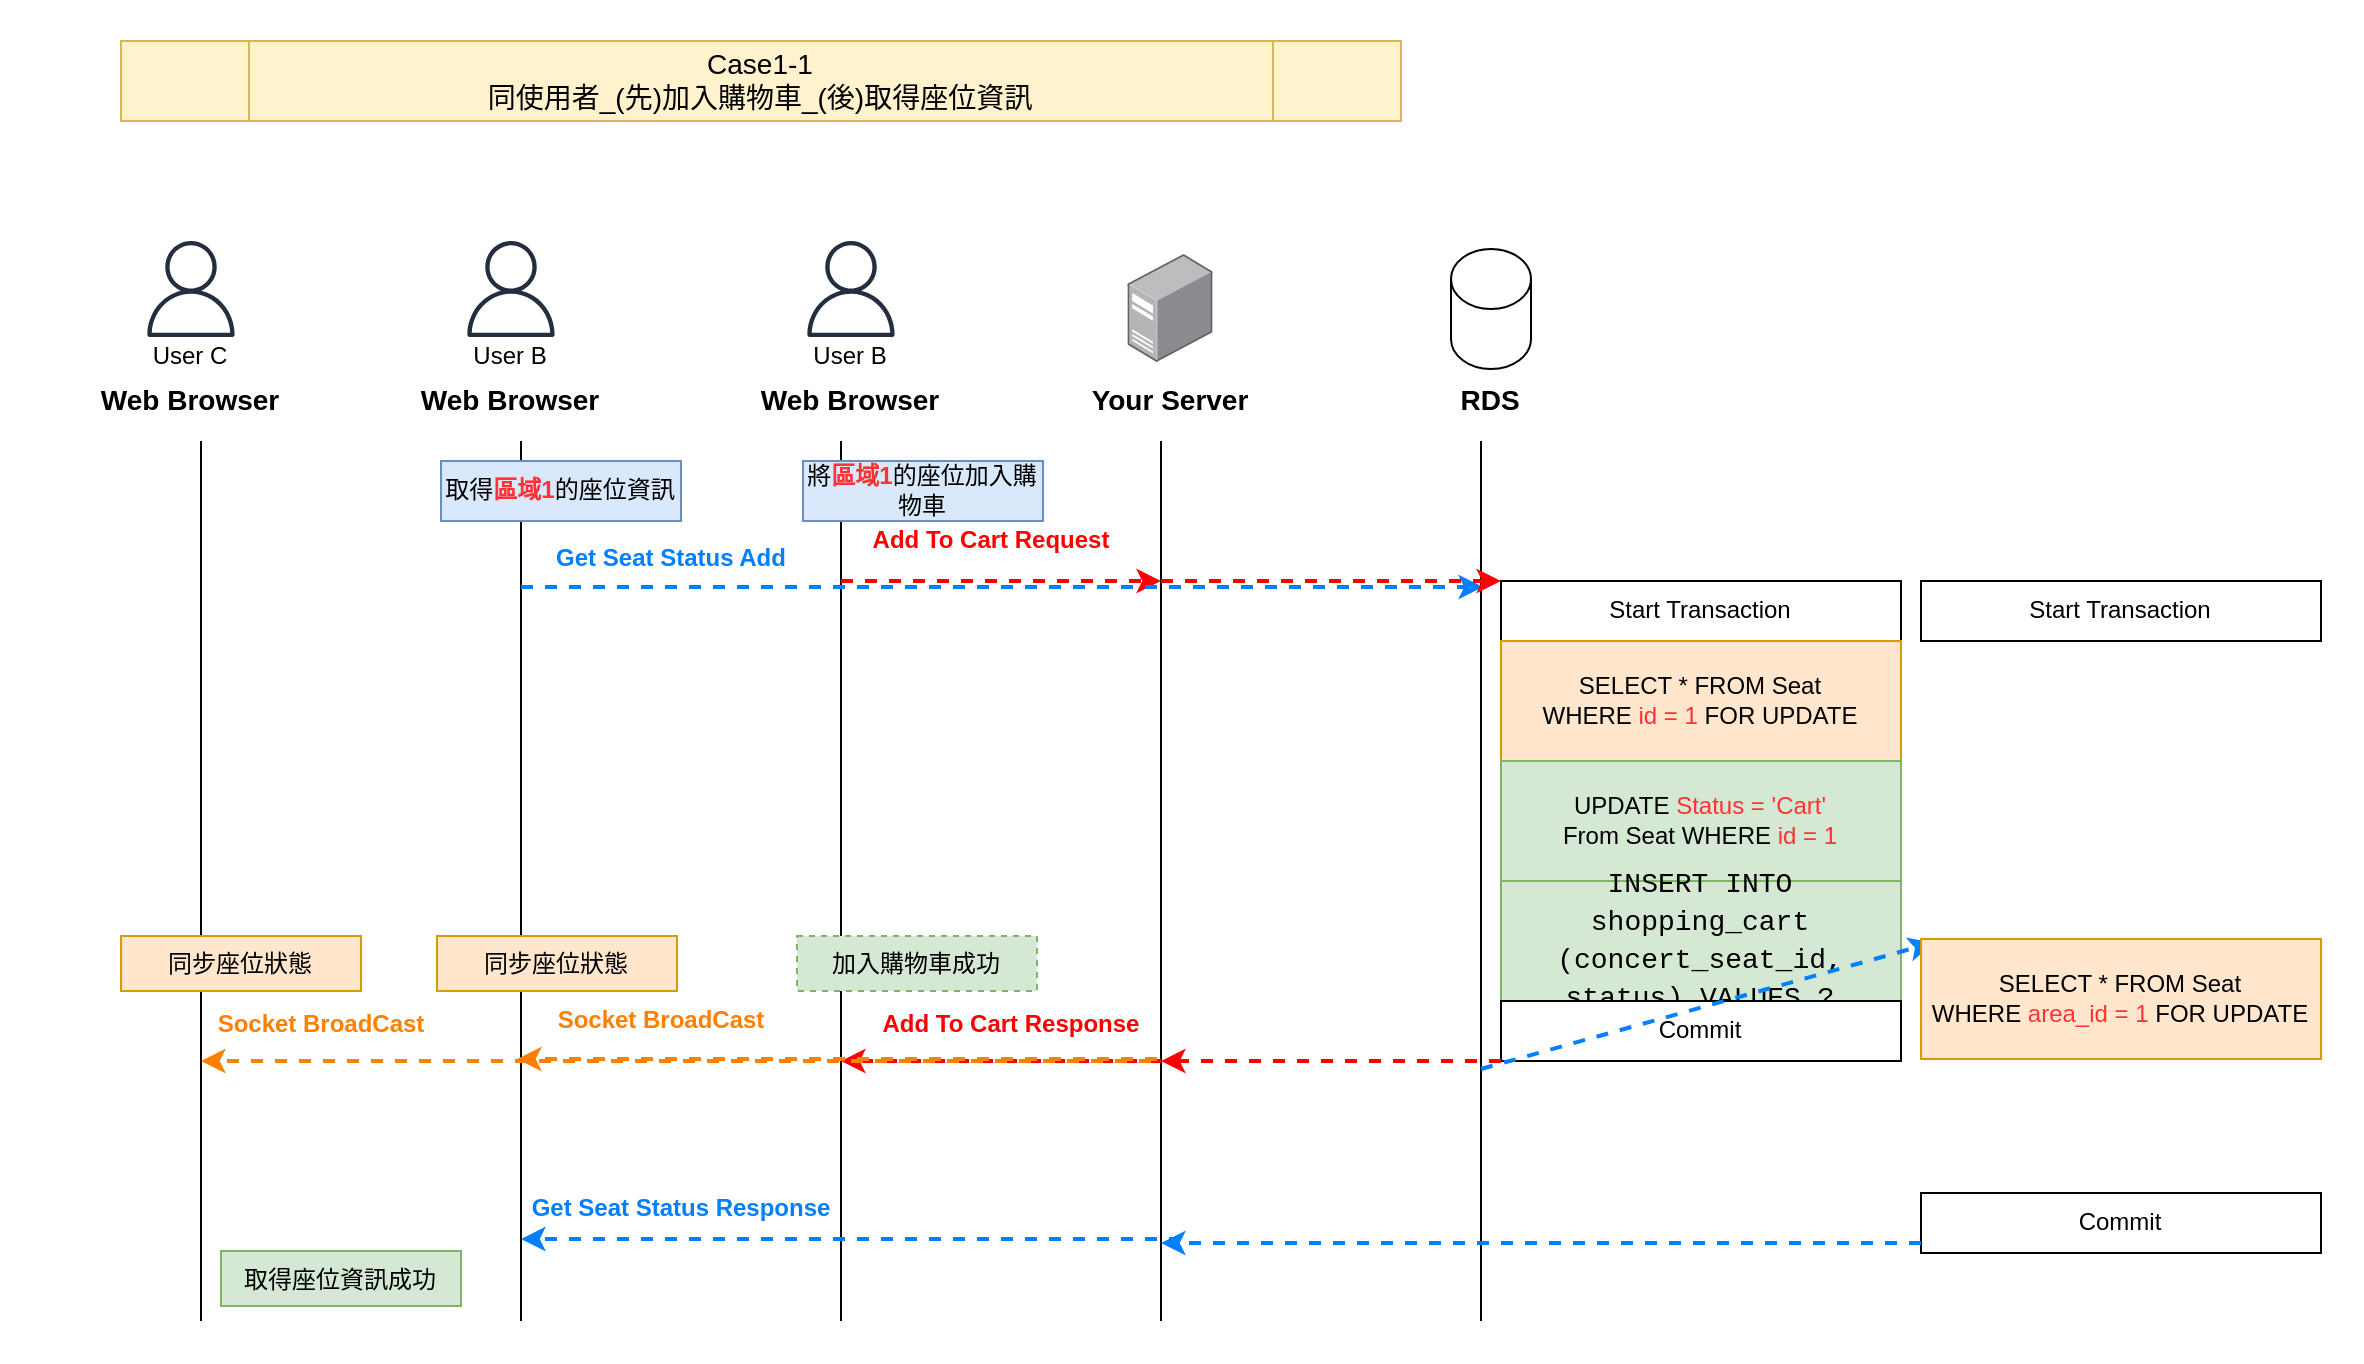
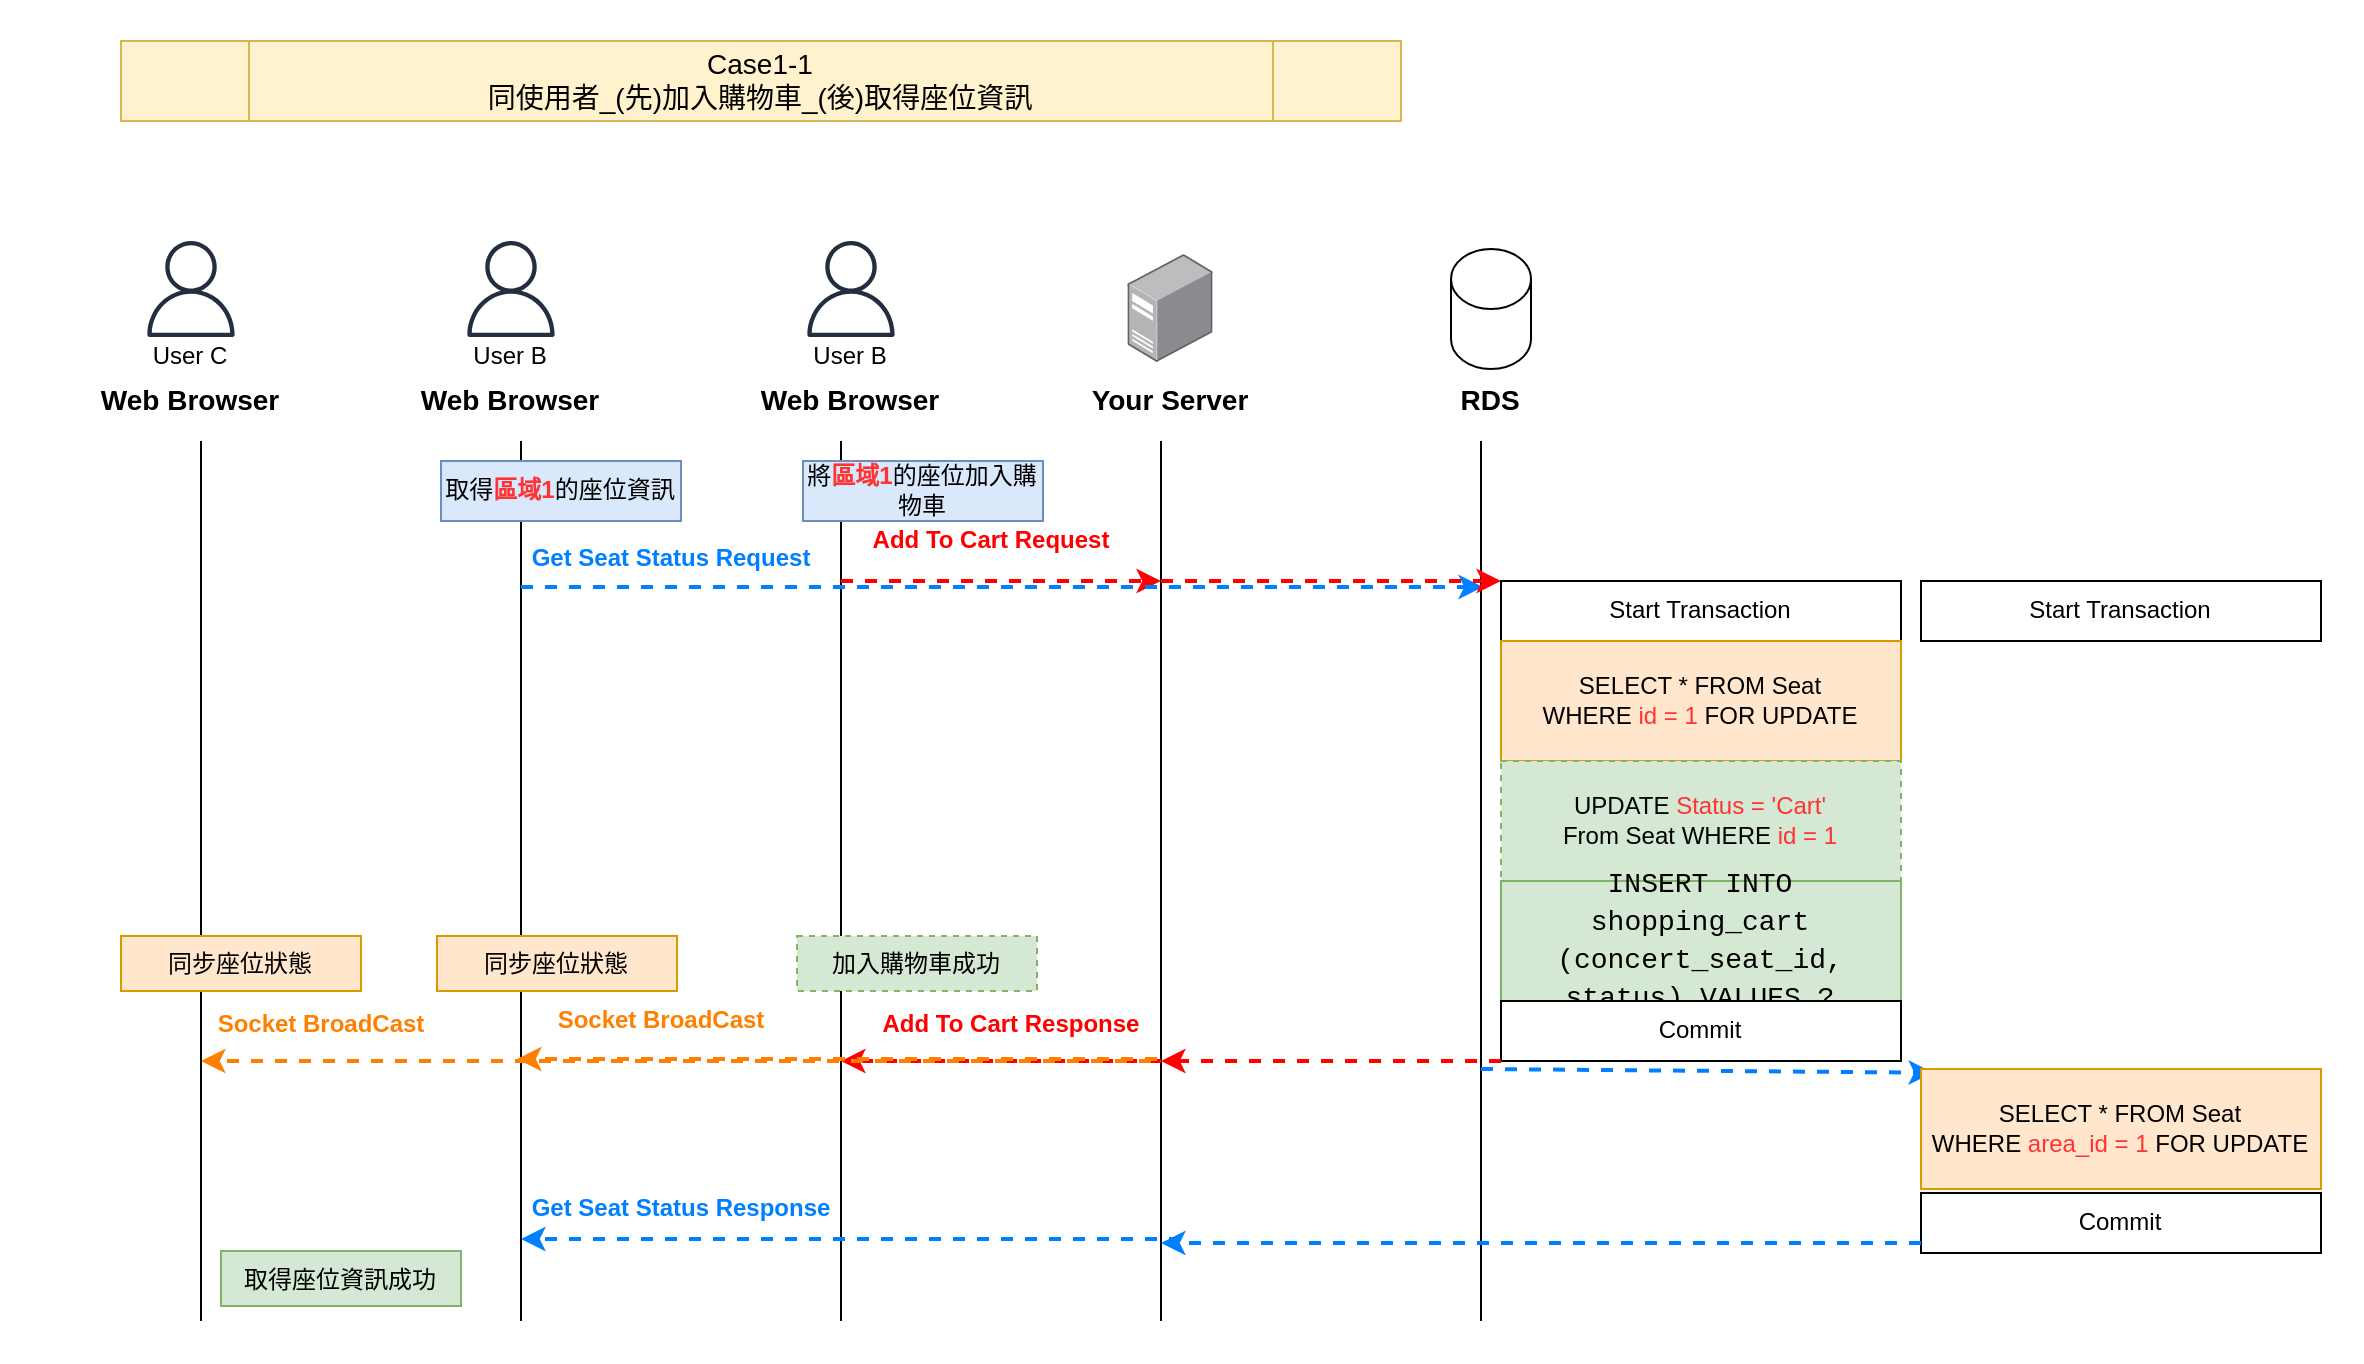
- <mxCell id="11" value="&lt;font color=&quot;#007fff&quot;&gt;&lt;b&gt;Get Seat Status Add&lt;/b&gt;&lt;/font&gt;" style="text;html=1;align=center;verticalAlign=middle;resizable=0;points=[];autosize=1;strokeColor=none;" parent="1" vertex="1"><mxGeometry x="260" y="269" width="150" height="20" as="geometry" /></mxCell>
+ <mxCell id="11" value="&lt;font color=&quot;#007fff&quot;&gt;&lt;b&gt;Get Seat Status Request&lt;/b&gt;&lt;/font&gt;" style="text;html=1;align=center;verticalAlign=middle;resizable=0;points=[];autosize=1;strokeColor=none;" parent="1" vertex="1"><mxGeometry x="260" y="269" width="150" height="20" as="geometry" /></mxCell>
- <mxCell id="17" value="UPDATE&amp;nbsp;&lt;font color=&quot;#ff3333&quot;&gt;Status = 'Cart'&lt;/font&gt;&lt;br&gt;From Seat WHERE&amp;nbsp;&lt;font color=&quot;#ff3333&quot;&gt;id = 1&lt;/font&gt;" style="whiteSpace=wrap;html=1;strokeColor=#82b366;fillColor=#d5e8d4;" parent="1" vertex="1"><mxGeometry x="750" y="380" width="200" height="60" as="geometry" /></mxCell>
+ <mxCell id="17" value="UPDATE&amp;nbsp;&lt;font color=&quot;#ff3333&quot;&gt;Status = 'Cart'&lt;/font&gt;&lt;br&gt;From Seat WHERE&amp;nbsp;&lt;font color=&quot;#ff3333&quot;&gt;id = 1&lt;/font&gt;" style="whiteSpace=wrap;html=1;strokeColor=#82b366;fillColor=#d5e8d4;dashed=1;" parent="1" vertex="1"><mxGeometry x="750" y="380" width="200" height="60" as="geometry" /></mxCell>
- <mxCell id="22" value="SELECT * FROM Seat &lt;br&gt;WHERE &lt;font color=&quot;#ff3333&quot;&gt;area_id&amp;nbsp;= 1&lt;/font&gt; FOR UPDATE" style="whiteSpace=wrap;html=1;fillColor=#ffe6cc;strokeColor=#d79b00;" parent="1" vertex="1"><mxGeometry x="960" y="469" width="200" height="60" as="geometry" /></mxCell>
+ <mxCell id="22" value="SELECT * FROM Seat &lt;br&gt;WHERE &lt;font color=&quot;#ff3333&quot;&gt;area_id&amp;nbsp;= 1&lt;/font&gt; FOR UPDATE" style="whiteSpace=wrap;html=1;fillColor=#ffe6cc;strokeColor=#d79b00;" parent="1" vertex="1"><mxGeometry x="960" y="534" width="200" height="60" as="geometry" /></mxCell>
